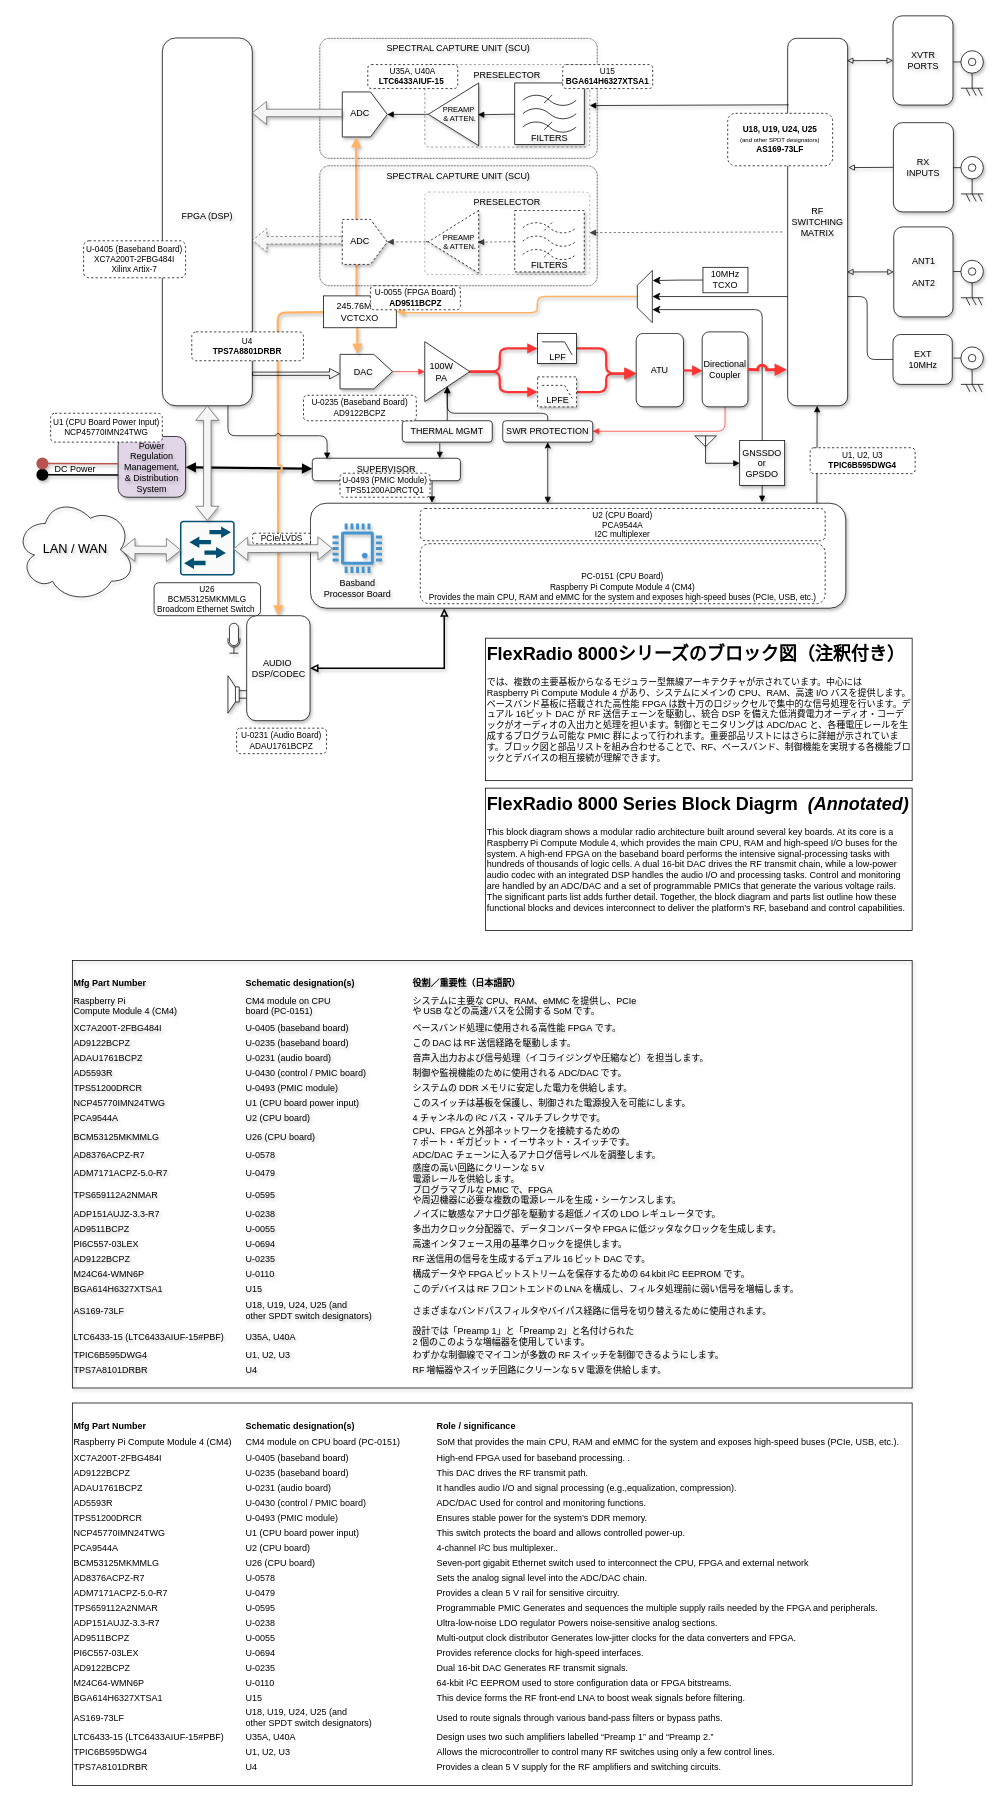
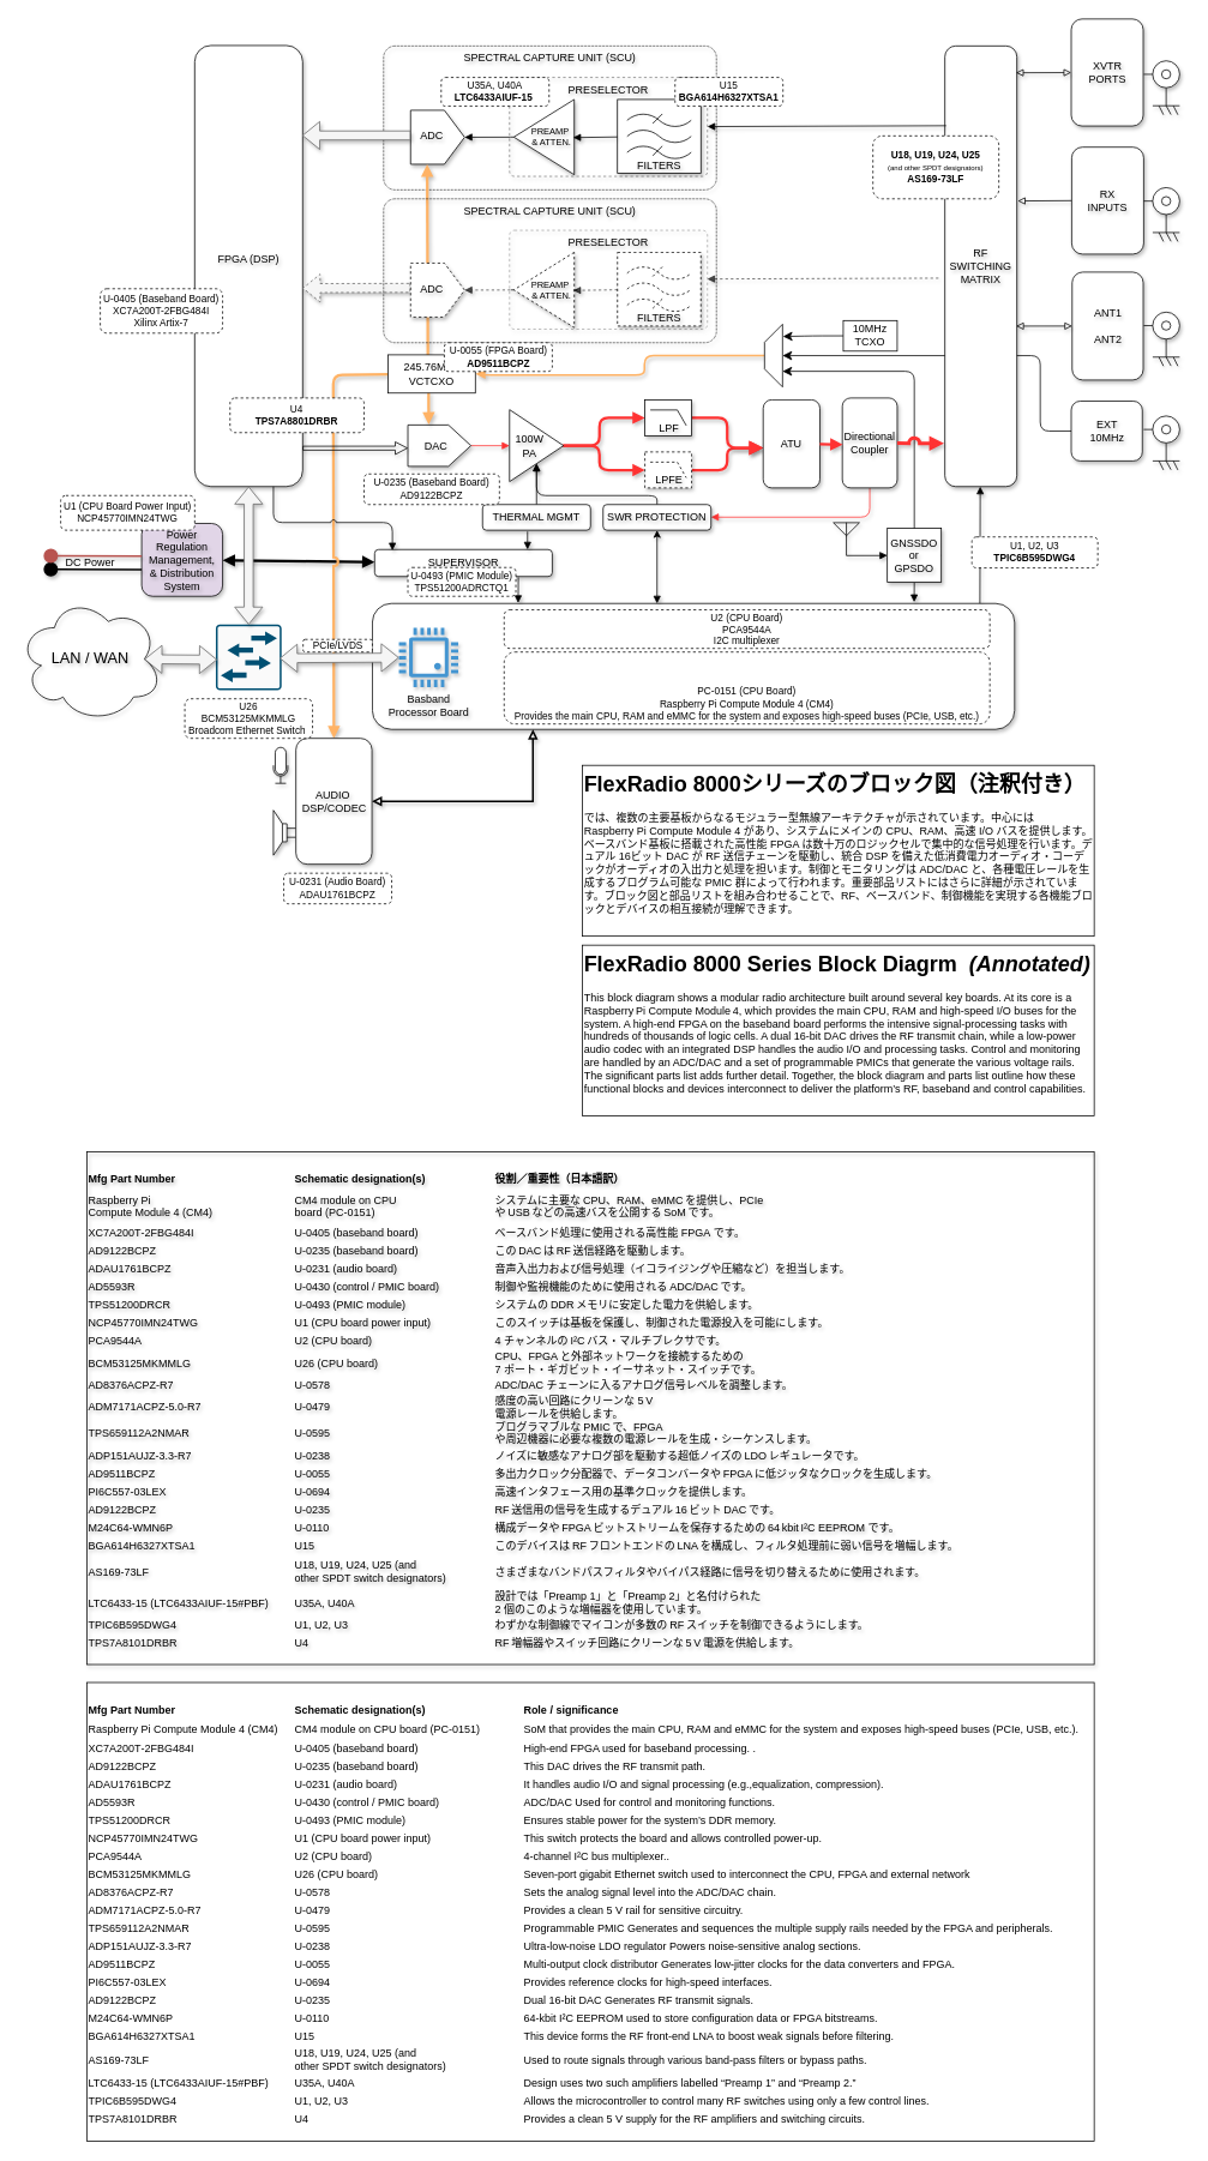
- <mxCell id="101" value="U26&lt;br&gt;BCM53125MKMMLG&lt;br&gt;Broadcom Ethernet Switch&amp;nbsp;" style="rounded=1;whiteSpace=wrap;html=1;dashed=0;fontSize=11;" parent="1" vertex="1"><mxGeometry x="205" y="776" width="142" height="44" as="geometry" /></mxCell>
+ <mxCell id="101" value="U26&lt;br&gt;BCM53125MKMMLG&lt;br&gt;Broadcom Ethernet Switch&amp;nbsp;" style="rounded=1;whiteSpace=wrap;html=1;dashed=1;fontSize=11;" parent="1" vertex="1"><mxGeometry x="205" y="776" width="142" height="44" as="geometry" /></mxCell>
